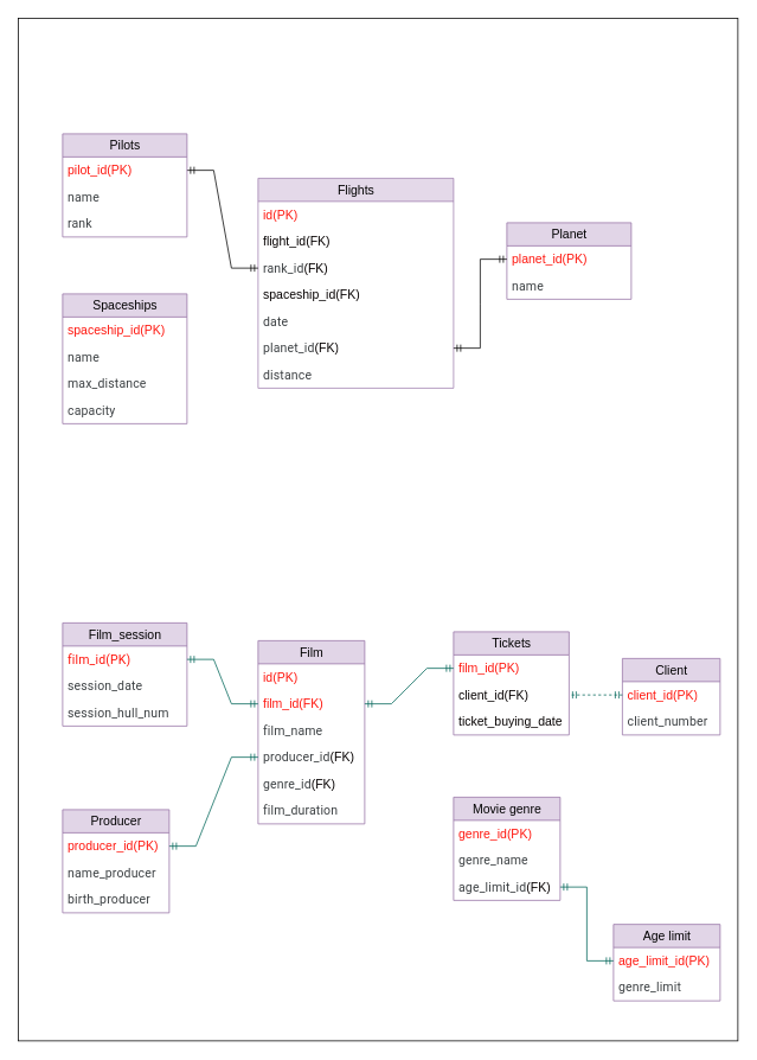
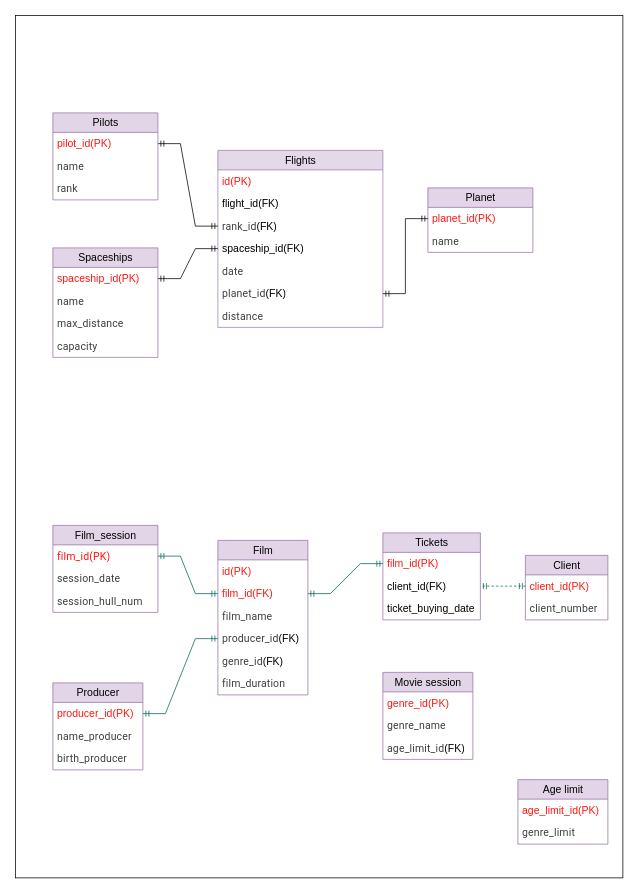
+ <mxCell id="16" value="" style="edgeStyle=entityRelationEdgeStyle;fontSize=12;html=1;endArrow=ERmandOne;startArrow=ERmandOne;rounded=0;fontColor=#FF150D;exitX=0;exitY=0.5;exitDx=0;exitDy=0;" parent="1" source="12" target="4" edge="1"><mxGeometry width="100" height="100" relative="1" as="geometry"><mxPoint x="460" y="660" as="sourcePoint" /><mxPoint x="650" y="380" as="targetPoint" /></mxGeometry></mxCell>
- <mxCell id="28" value="Movie genre" style="swimlane;fontStyle=0;childLayout=stackLayout;horizontal=1;startSize=26;horizontalStack=0;resizeParent=1;resizeParentMax=0;resizeLast=0;collapsible=1;marginBottom=0;align=center;fontSize=14;labelBackgroundColor=none;html=1;fillColor=#e1d5e7;strokeColor=#9673a6;" parent="1" vertex="1"><mxGeometry x="510" y="896" width="120" height="116" as="geometry" /></mxCell>
+ <mxCell id="28" value="Movie session" style="swimlane;fontStyle=0;childLayout=stackLayout;horizontal=1;startSize=26;horizontalStack=0;resizeParent=1;resizeParentMax=0;resizeLast=0;collapsible=1;marginBottom=0;align=center;fontSize=14;labelBackgroundColor=none;html=1;fillColor=#e1d5e7;strokeColor=#9673a6;" parent="1" vertex="1"><mxGeometry x="510" y="896" width="120" height="116" as="geometry" /></mxCell>
- <mxCell id="40" value="" style="edgeStyle=entityRelationEdgeStyle;fontSize=12;html=1;endArrow=ERmandOne;startArrow=ERmandOne;rounded=0;strokeColor=#006658;fontColor=#FF150D;fillColor=#21C0A5;entryX=1;entryY=0.5;entryDx=0;entryDy=0;exitX=0;exitY=0.5;exitDx=0;exitDy=0;" parent="1" source="37" target="31" edge="1"><mxGeometry width="100" height="100" relative="1" as="geometry"><mxPoint x="620" y="1186" as="sourcePoint" /><mxPoint x="500" y="1100" as="targetPoint" /></mxGeometry></mxCell>
